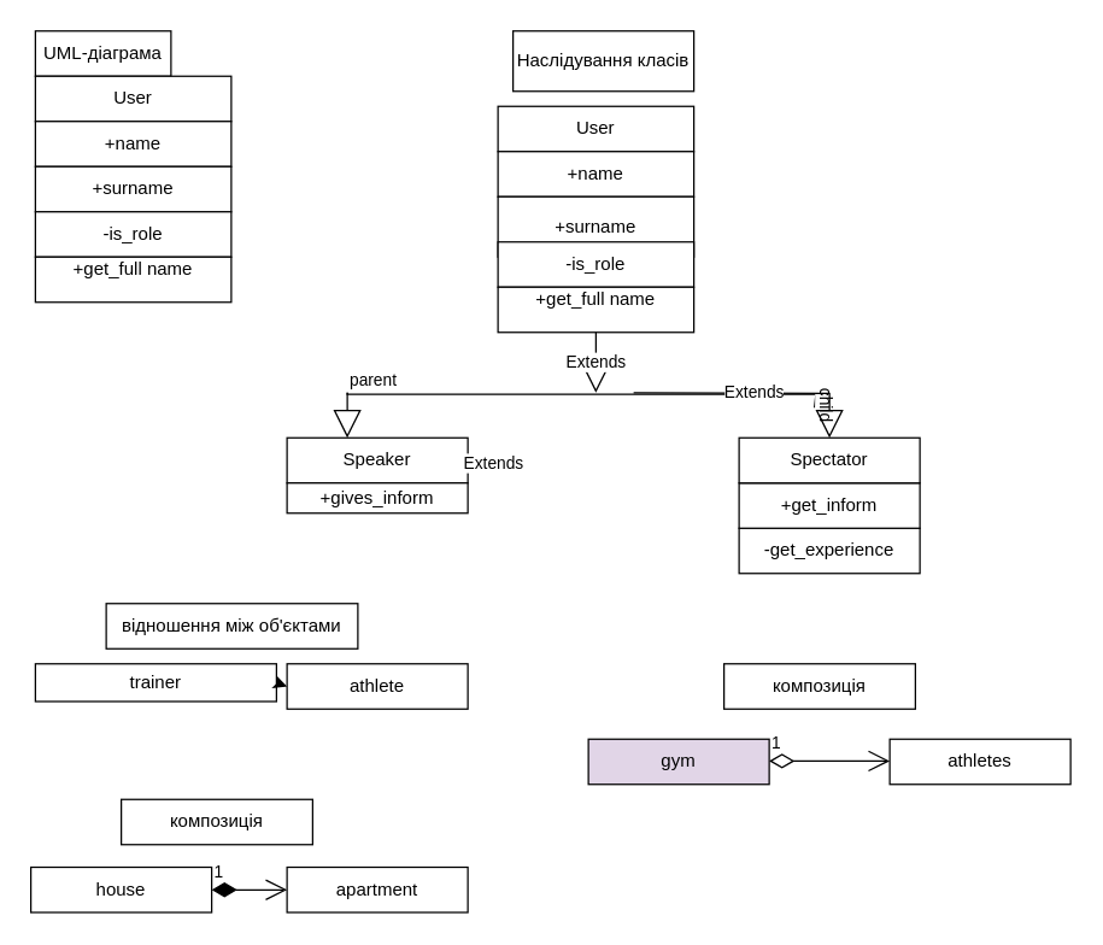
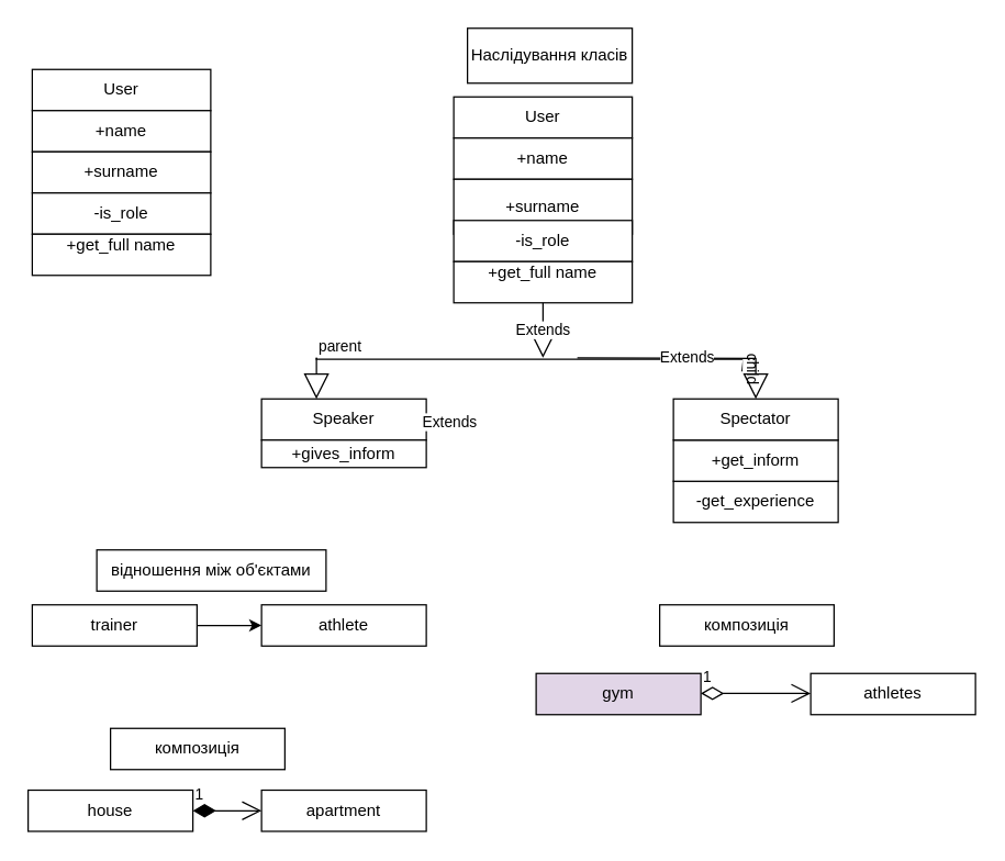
- <mxCell id="2" value="UML-діаграма" style="rounded=0;whiteSpace=wrap;html=1;" parent="1" vertex="1"><mxGeometry x="23" width="90" height="30" as="geometry" y="20" /></mxCell>
- <mxCell id="21" value="trainer" style="rounded=0;whiteSpace=wrap;html=1;" parent="1" vertex="1"><mxGeometry x="23" y="440" width="160" height="25" as="geometry" /></mxCell>
+ <mxCell id="21" value="trainer" style="rounded=0;whiteSpace=wrap;html=1;" parent="1" vertex="1"><mxGeometry x="23" y="440" width="120" height="30" as="geometry" /></mxCell>
